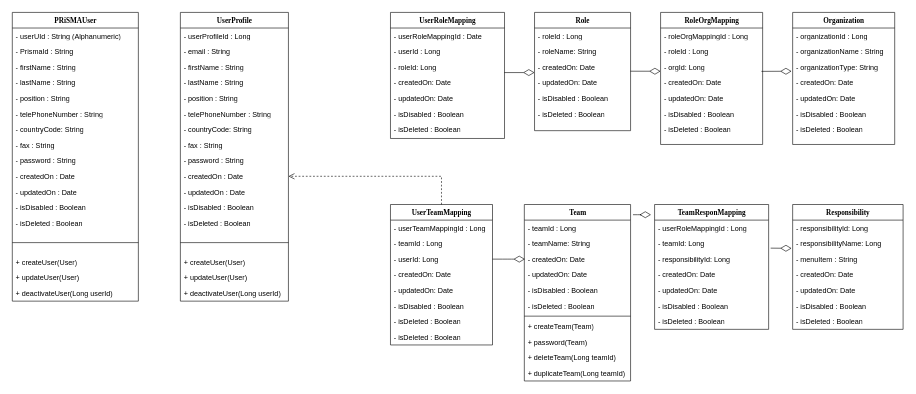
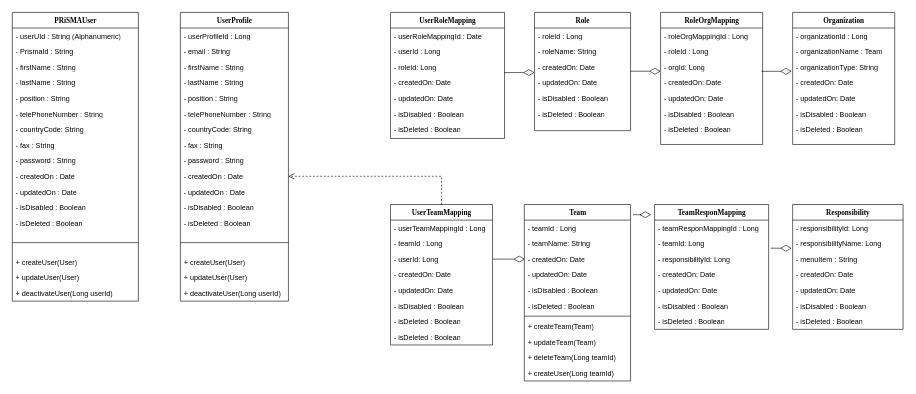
- <mxCell id="47" value="- organizationName : String" style="text;html=1;strokeColor=none;fillColor=none;align=left;verticalAlign=top;spacingLeft=4;spacingRight=4;whiteSpace=wrap;overflow=hidden;rotatable=0;points=[[0,0.5],[1,0.5]];portConstraint=eastwest;" parent="45" vertex="1"><mxGeometry y="52" width="170" height="26" as="geometry" /></mxCell>
+ <mxCell id="47" value="- organizationName : Team" style="text;html=1;strokeColor=none;fillColor=none;align=left;verticalAlign=top;spacingLeft=4;spacingRight=4;whiteSpace=wrap;overflow=hidden;rotatable=0;points=[[0,0.5],[1,0.5]];portConstraint=eastwest;" parent="45" vertex="1"><mxGeometry y="52" width="170" height="26" as="geometry" /></mxCell>
- <mxCell id="76" value="- userRoleMappingId : Long" style="text;html=1;strokeColor=none;fillColor=none;align=left;verticalAlign=top;spacingLeft=4;spacingRight=4;whiteSpace=wrap;overflow=hidden;rotatable=0;points=[[0,0.5],[1,0.5]];portConstraint=eastwest;" parent="75" vertex="1"><mxGeometry y="26" width="190" height="26" as="geometry" /></mxCell>
+ <mxCell id="76" value="- teamResponMappingId : Long" style="text;html=1;strokeColor=none;fillColor=none;align=left;verticalAlign=top;spacingLeft=4;spacingRight=4;whiteSpace=wrap;overflow=hidden;rotatable=0;points=[[0,0.5],[1,0.5]];portConstraint=eastwest;" parent="75" vertex="1"><mxGeometry y="26" width="190" height="26" as="geometry" /></mxCell>
- <mxCell id="72" value="+ password(Team)" style="text;html=1;strokeColor=none;fillColor=none;align=left;verticalAlign=top;spacingLeft=4;spacingRight=4;whiteSpace=wrap;overflow=hidden;rotatable=0;points=[[0,0.5],[1,0.5]];portConstraint=eastwest;" parent="63" vertex="1"><mxGeometry y="216" width="177" height="26" as="geometry" /></mxCell>
+ <mxCell id="72" value="+ updateTeam(Team)" style="text;html=1;strokeColor=none;fillColor=none;align=left;verticalAlign=top;spacingLeft=4;spacingRight=4;whiteSpace=wrap;overflow=hidden;rotatable=0;points=[[0,0.5],[1,0.5]];portConstraint=eastwest;" parent="63" vertex="1"><mxGeometry y="216" width="177" height="26" as="geometry" /></mxCell>
- <mxCell id="74" value="+ duplicateTeam(Long teamId)" style="text;html=1;strokeColor=none;fillColor=none;align=left;verticalAlign=top;spacingLeft=4;spacingRight=4;whiteSpace=wrap;overflow=hidden;rotatable=0;points=[[0,0.5],[1,0.5]];portConstraint=eastwest;" parent="63" vertex="1"><mxGeometry y="268" width="177" height="26" as="geometry" /></mxCell>
+ <mxCell id="74" value="+ createUser(Long teamId)" style="text;html=1;strokeColor=none;fillColor=none;align=left;verticalAlign=top;spacingLeft=4;spacingRight=4;whiteSpace=wrap;overflow=hidden;rotatable=0;points=[[0,0.5],[1,0.5]];portConstraint=eastwest;" parent="63" vertex="1"><mxGeometry y="268" width="177" height="26" as="geometry" /></mxCell>
